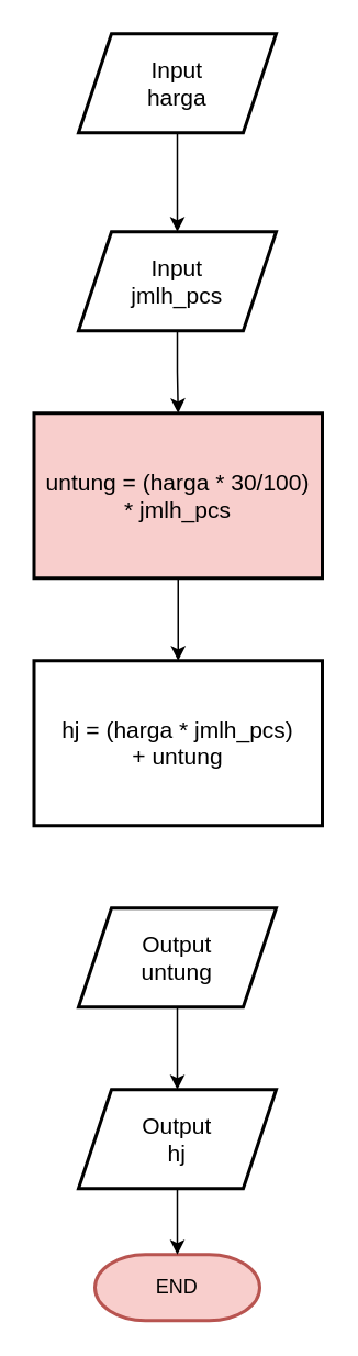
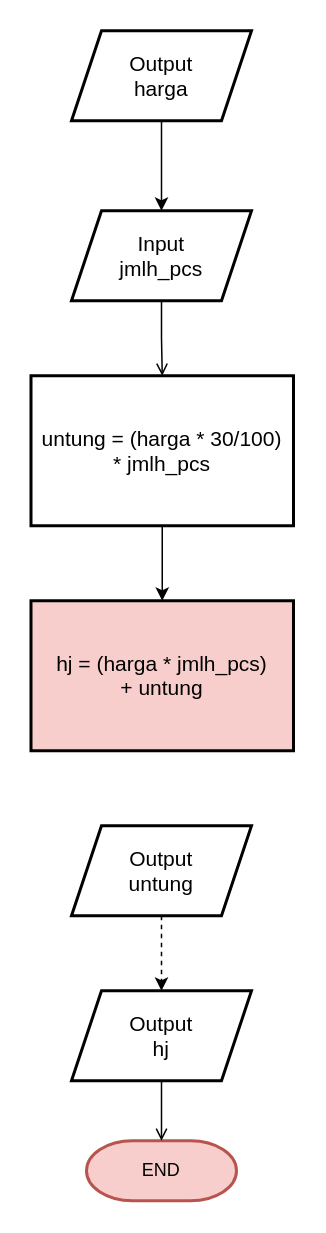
- <mxCell id="3" value="&lt;font style=&quot;font-size: 14px&quot;&gt;Input&lt;br&gt;harga&lt;/font&gt;" style="shape=parallelogram;perimeter=parallelogramPerimeter;whiteSpace=wrap;html=1;fixedSize=1;strokeWidth=2;" parent="1" vertex="1"><mxGeometry x="47" y="20" width="120" height="60" as="geometry" /></mxCell>
+ <mxCell id="3" value="&lt;font style=&quot;font-size: 14px&quot;&gt;Output&lt;br&gt;harga&lt;/font&gt;" style="shape=parallelogram;perimeter=parallelogramPerimeter;whiteSpace=wrap;html=1;fixedSize=1;strokeWidth=2;" parent="1" vertex="1"><mxGeometry x="47" y="20" width="120" height="60" as="geometry" /></mxCell>
- <mxCell id="4" value="" style="edgeStyle=orthogonalEdgeStyle;rounded=0;orthogonalLoop=1;jettySize=auto;html=1;" parent="1" source="5" target="7" edge="1"><mxGeometry relative="1" as="geometry" /></mxCell>
+ <mxCell id="4" value="" style="edgeStyle=orthogonalEdgeStyle;rounded=0;orthogonalLoop=1;jettySize=auto;html=1;endArrow=open;" parent="1" source="5" target="7" edge="1"><mxGeometry relative="1" as="geometry" /></mxCell>
- <mxCell id="7" value="&lt;font style=&quot;font-size: 14px&quot;&gt;untung = (harga * 30/100) &lt;br&gt;* jmlh_pcs&lt;/font&gt;" style="whiteSpace=wrap;html=1;strokeWidth=2;fillColor=#f8cecc;" parent="1" vertex="1"><mxGeometry x="20" y="250" width="175" height="100" as="geometry" /></mxCell>
+ <mxCell id="7" value="&lt;font style=&quot;font-size: 14px&quot;&gt;untung = (harga * 30/100) &lt;br&gt;* jmlh_pcs&lt;/font&gt;" style="whiteSpace=wrap;html=1;strokeWidth=2;" parent="1" vertex="1"><mxGeometry x="20" y="250" width="175" height="100" as="geometry" /></mxCell>
- <mxCell id="11" value="&lt;span lang=&quot;EN-US&quot; style=&quot;font-size: 10.5pt ; line-height: 107% ; font-family: &amp;#34;arial&amp;#34; , sans-serif&quot;&gt;hj&amp;nbsp;= (harga * jmlh_pcs) &lt;br&gt;+ untung&lt;/span&gt;" style="whiteSpace=wrap;html=1;strokeWidth=2;" vertex="1" parent="1"><mxGeometry x="20" y="400" width="175" height="100" as="geometry" /></mxCell>
+ <mxCell id="11" value="&lt;span lang=&quot;EN-US&quot; style=&quot;font-size: 10.5pt ; line-height: 107% ; font-family: &amp;#34;arial&amp;#34; , sans-serif&quot;&gt;hj&amp;nbsp;= (harga * jmlh_pcs) &lt;br&gt;+ untung&lt;/span&gt;" style="whiteSpace=wrap;html=1;strokeWidth=2;fillColor=#f8cecc;" vertex="1" parent="1"><mxGeometry x="20" y="400" width="175" height="100" as="geometry" /></mxCell>
- <mxCell id="8" value="" style="edgeStyle=orthogonalEdgeStyle;rounded=0;orthogonalLoop=1;jettySize=auto;html=1;" edge="1" parent="1" source="9" target="13"><mxGeometry relative="1" as="geometry" /></mxCell>
+ <mxCell id="8" value="" style="edgeStyle=orthogonalEdgeStyle;rounded=0;orthogonalLoop=1;jettySize=auto;html=1;dashed=1;" edge="1" parent="1" source="9" target="13"><mxGeometry relative="1" as="geometry" /></mxCell>
- <mxCell id="12" value="" style="edgeStyle=orthogonalEdgeStyle;rounded=0;orthogonalLoop=1;jettySize=auto;html=1;" edge="1" parent="1" source="13" target="10"><mxGeometry relative="1" as="geometry" /></mxCell>
+ <mxCell id="12" value="" style="edgeStyle=orthogonalEdgeStyle;rounded=0;orthogonalLoop=1;jettySize=auto;html=1;endArrow=open;" edge="1" parent="1" source="13" target="10"><mxGeometry relative="1" as="geometry" /></mxCell>
